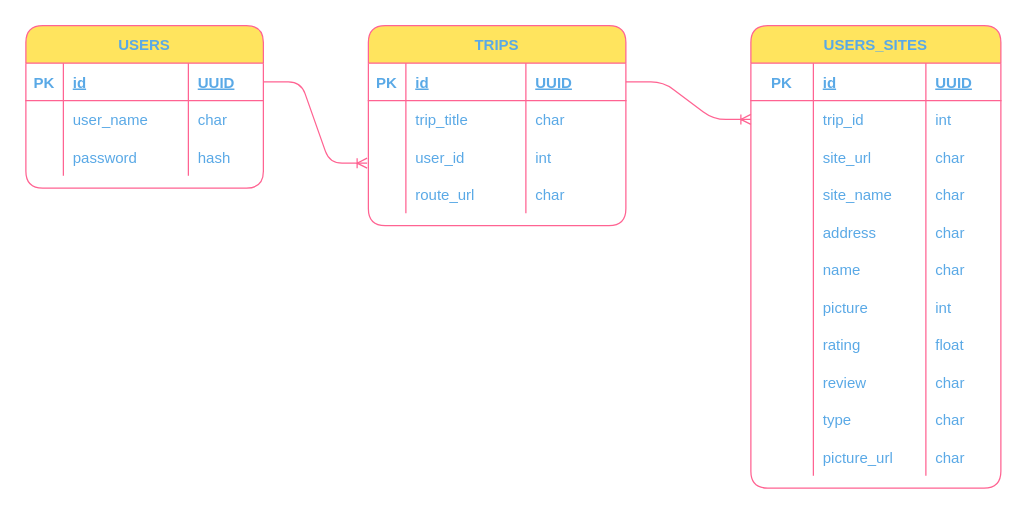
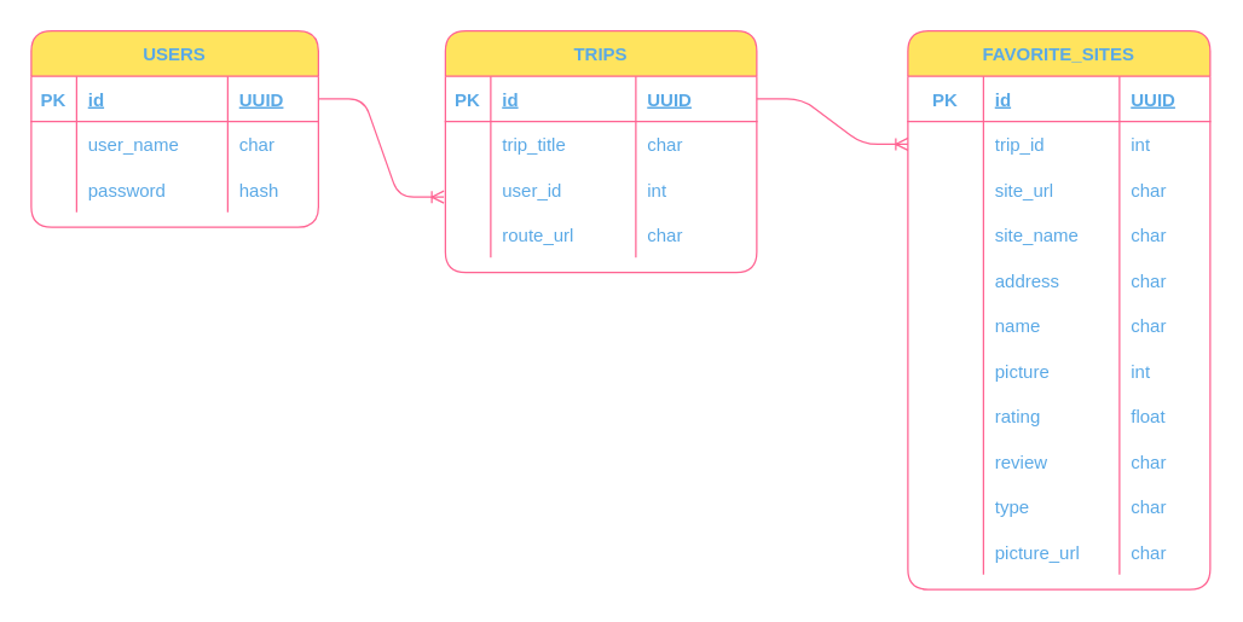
- <mxCell id="33" value="USERS_SITES" style="shape=table;startSize=30;container=1;collapsible=1;childLayout=tableLayout;fixedRows=1;rowLines=0;fontStyle=1;align=center;resizeLast=1;rounded=1;fillColor=#FFE45E;strokeColor=#FF6392;fontColor=#5AA9E6;" parent="1" vertex="1"><mxGeometry x="600" y="20" width="200" height="370" as="geometry" /></mxCell>
+ <mxCell id="33" value="FAVORITE_SITES" style="shape=table;startSize=30;container=1;collapsible=1;childLayout=tableLayout;fixedRows=1;rowLines=0;fontStyle=1;align=center;resizeLast=1;rounded=1;fillColor=#FFE45E;strokeColor=#FF6392;fontColor=#5AA9E6;" parent="1" vertex="1"><mxGeometry x="600" y="20" width="200" height="370" as="geometry" /></mxCell>
